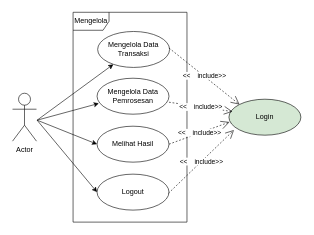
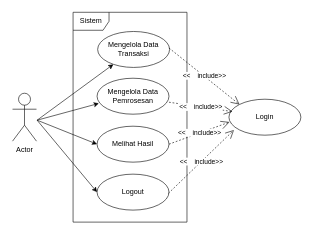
- <mxCell id="12" value="Mengelola" style="shape=umlFrame;whiteSpace=wrap;html=1;pointerEvents=0;" parent="1" vertex="1"><mxGeometry x="121" y="20" width="190" height="350" as="geometry" /></mxCell>
+ <mxCell id="12" value="Sistem" style="shape=umlFrame;whiteSpace=wrap;html=1;pointerEvents=0;" parent="1" vertex="1"><mxGeometry x="121" y="20" width="190" height="350" as="geometry" /></mxCell>
- <mxCell id="11" value="Login" style="ellipse;whiteSpace=wrap;html=1;fillColor=#d5e8d4;" parent="1" vertex="1"><mxGeometry x="381" y="165" width="120" height="60" as="geometry" /></mxCell>
+ <mxCell id="11" value="Login" style="ellipse;whiteSpace=wrap;html=1;" parent="1" vertex="1"><mxGeometry x="381" y="165" width="120" height="60" as="geometry" /></mxCell>
